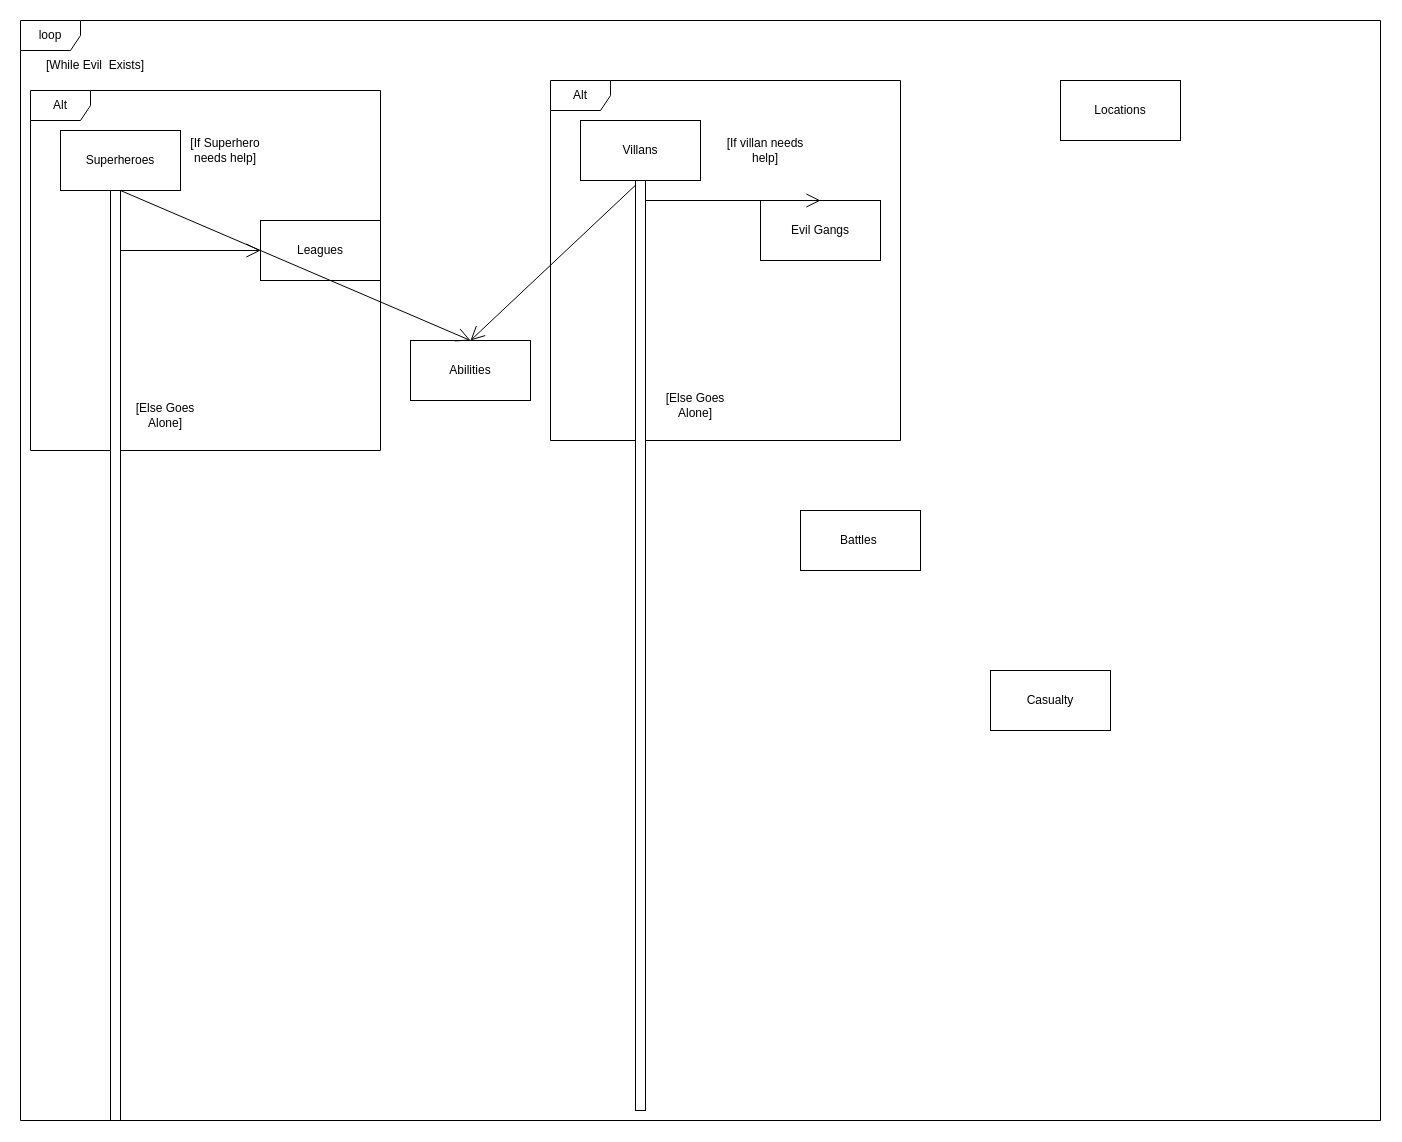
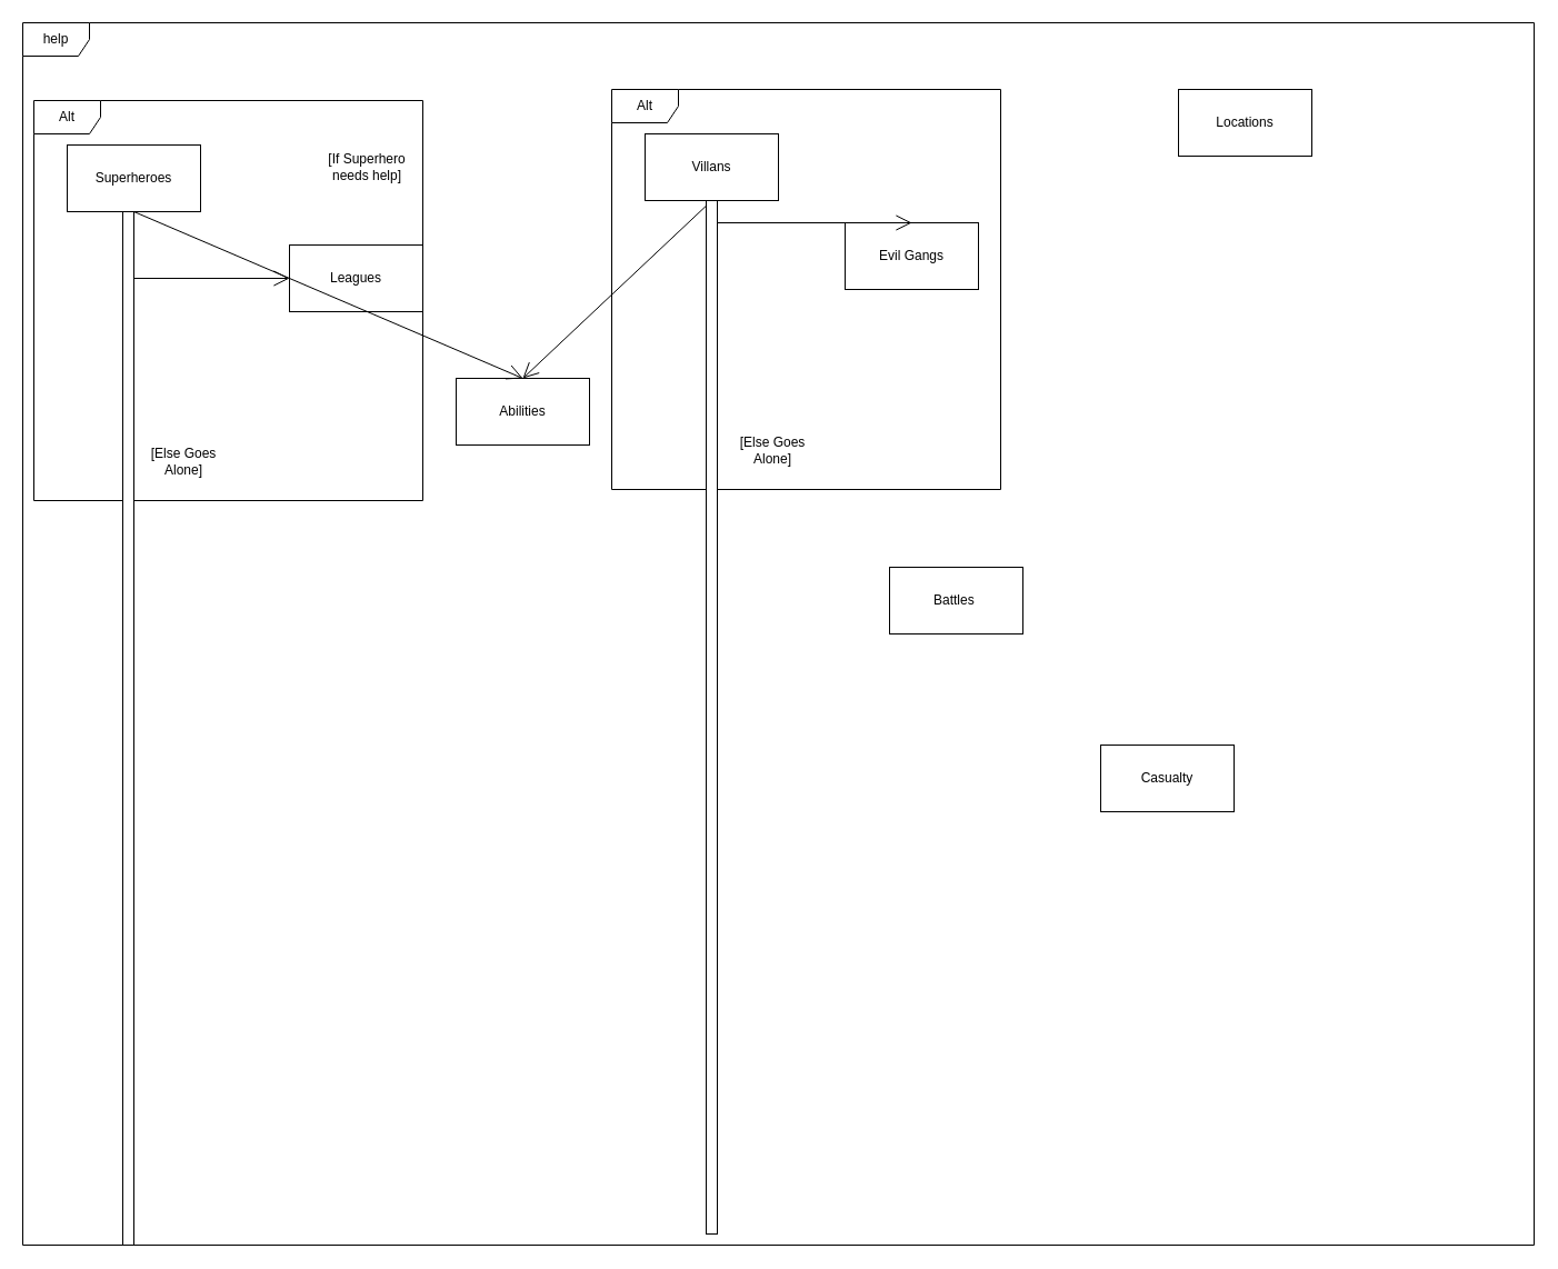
- <mxCell id="10" value="loop" style="shape=umlFrame;whiteSpace=wrap;html=1;pointerEvents=0;" vertex="1" parent="1"><mxGeometry width="1360" height="1100" as="geometry" x="20" y="20" /></mxCell>
+ <mxCell id="10" value="help" style="shape=umlFrame;whiteSpace=wrap;html=1;pointerEvents=0;" vertex="1" parent="1"><mxGeometry width="1360" height="1100" as="geometry" x="20" y="20" /></mxCell>
- <mxCell id="22" value="[While Evil&amp;nbsp; Exists]" style="text;html=1;align=center;verticalAlign=middle;whiteSpace=wrap;rounded=0;" vertex="1" parent="1"><mxGeometry x="40" y="50" width="110" height="30" as="geometry" /></mxCell>
- <mxCell id="17" value="[If Superhero needs help]" style="text;html=1;align=center;verticalAlign=middle;whiteSpace=wrap;rounded=0;" vertex="1" parent="1"><mxGeometry x="180" y="125" width="90" height="50" as="geometry" /></mxCell>
+ <mxCell id="17" value="[If Superhero needs help]" style="text;html=1;align=center;verticalAlign=middle;whiteSpace=wrap;rounded=0;" vertex="1" parent="1"><mxGeometry x="285" y="125" width="90" height="50" as="geometry" /></mxCell>
- <mxCell id="20" value="[If villan needs help]" style="text;html=1;align=center;verticalAlign=middle;whiteSpace=wrap;rounded=0;" vertex="1" parent="1"><mxGeometry x="720" y="125" width="90" height="50" as="geometry" /></mxCell>
